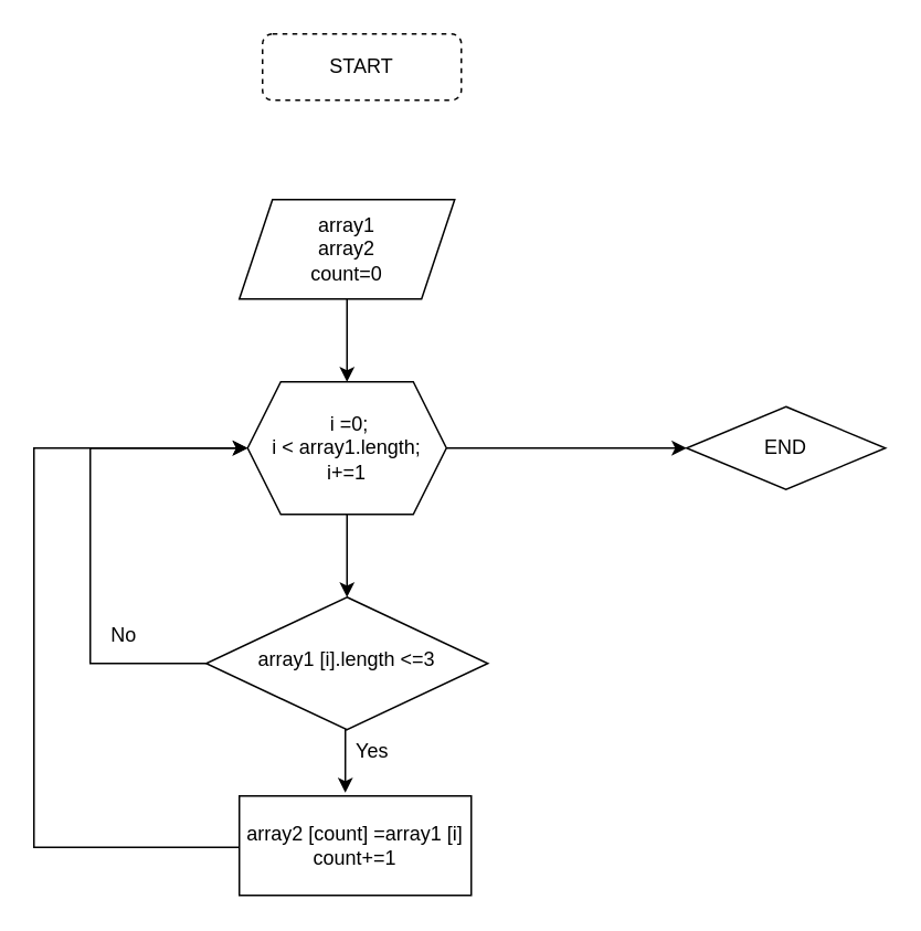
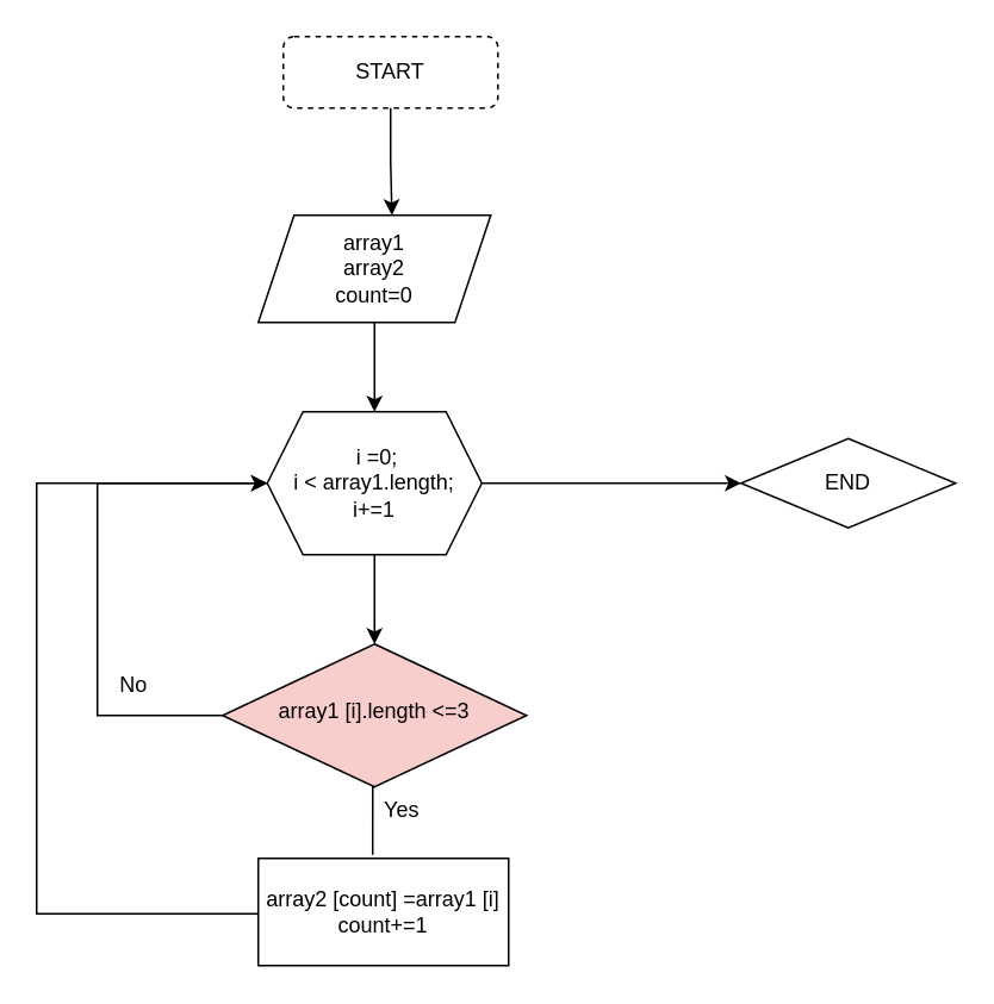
+ <mxCell id="10" style="edgeStyle=orthogonalEdgeStyle;rounded=0;orthogonalLoop=1;jettySize=auto;html=1;exitX=0.5;exitY=1;exitDx=0;exitDy=0;entryX=0.575;entryY=0;entryDx=0;entryDy=0;entryPerimeter=0;" edge="1" parent="1" source="2" target="9"><mxGeometry relative="1" as="geometry"><mxPoint x="24" y="102" as="targetPoint" /></mxGeometry></mxCell>
- <mxCell id="4" value="array1 [i].length &amp;lt;=3" style="rhombus;whiteSpace=wrap;html=1;shadow=0;fontFamily=Helvetica;fontSize=12;align=center;strokeWidth=1;spacing=6;spacingTop=-4;" parent="1" vertex="1"><mxGeometry x="124" y="360" width="170" height="80" as="geometry" /></mxCell>
+ <mxCell id="4" value="array1 [i].length &amp;lt;=3" style="rhombus;whiteSpace=wrap;html=1;shadow=0;fontFamily=Helvetica;fontSize=12;align=center;strokeWidth=1;spacing=6;spacingTop=-4;fillColor=#f8cecc;" parent="1" vertex="1"><mxGeometry x="124" y="360" width="170" height="80" as="geometry" /></mxCell>
- <mxCell id="14" style="edgeStyle=orthogonalEdgeStyle;rounded=0;orthogonalLoop=1;jettySize=auto;html=1;exitX=0.5;exitY=1;exitDx=0;exitDy=0;entryX=0.457;entryY=-0.033;entryDx=0;entryDy=0;entryPerimeter=0;" edge="1" parent="1" source="4" target="7"><mxGeometry relative="1" as="geometry" /></mxCell>
+ <mxCell id="14" style="edgeStyle=orthogonalEdgeStyle;rounded=0;orthogonalLoop=1;jettySize=auto;html=1;exitX=0.5;exitY=1;exitDx=0;exitDy=0;entryX=0.457;entryY=-0.033;entryDx=0;entryDy=0;entryPerimeter=0;endArrow=none;" edge="1" parent="1" source="4" target="7"><mxGeometry relative="1" as="geometry" /></mxCell>
